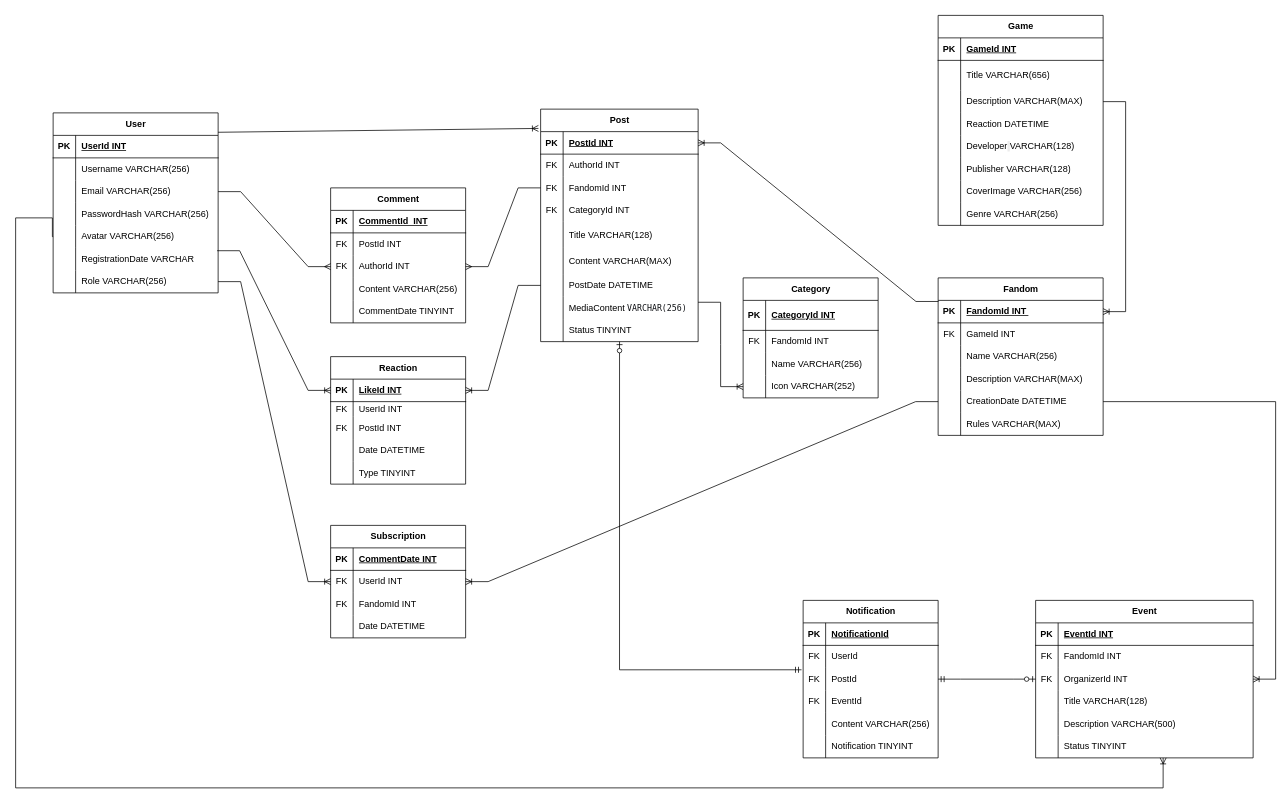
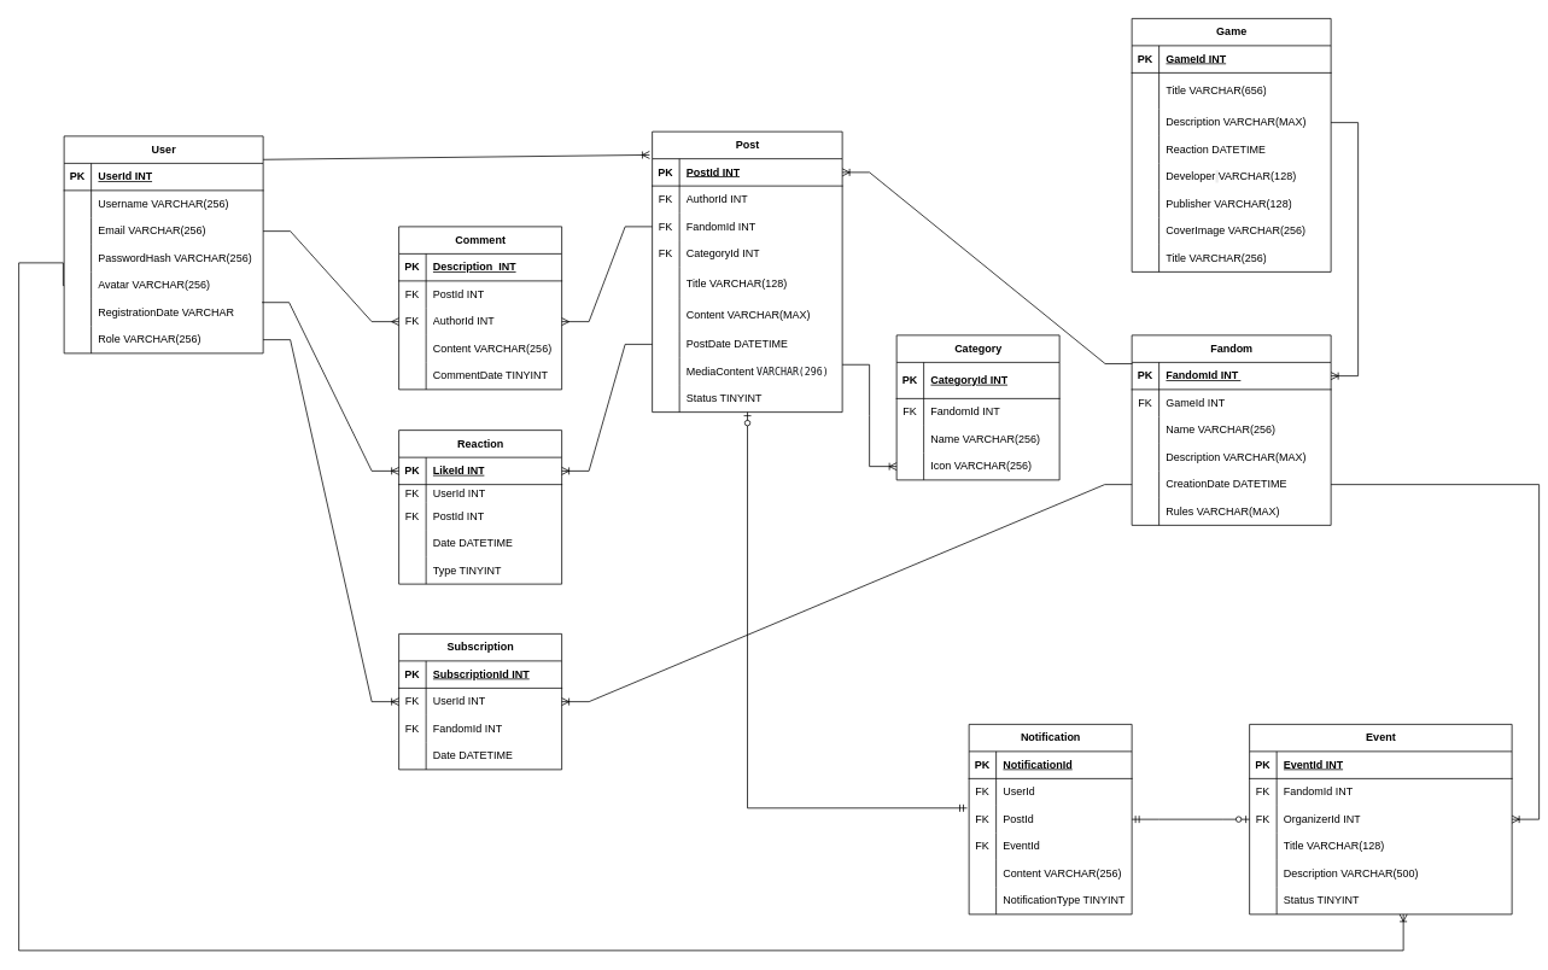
- <mxCell id="61" value="&lt;span style=&quot;text-align: center;&quot;&gt;Genre&amp;nbsp;&lt;/span&gt;&lt;span style=&quot;text-align: center;&quot;&gt;VARCHAR(256)&lt;/span&gt;" style="shape=partialRectangle;connectable=0;fillColor=none;top=0;left=0;bottom=0;right=0;align=left;spacingLeft=6;overflow=hidden;whiteSpace=wrap;html=1;" parent="59" vertex="1"><mxGeometry x="30" width="190" height="30" as="geometry"><mxRectangle width="190" height="30" as="alternateBounds" /></mxGeometry></mxCell>
+ <mxCell id="61" value="&lt;span style=&quot;text-align: center;&quot;&gt;Title&amp;nbsp;&lt;/span&gt;&lt;span style=&quot;text-align: center;&quot;&gt;VARCHAR(256)&lt;/span&gt;" style="shape=partialRectangle;connectable=0;fillColor=none;top=0;left=0;bottom=0;right=0;align=left;spacingLeft=6;overflow=hidden;whiteSpace=wrap;html=1;" parent="59" vertex="1"><mxGeometry x="30" width="190" height="30" as="geometry"><mxRectangle width="190" height="30" as="alternateBounds" /></mxGeometry></mxCell>
- <mxCell id="93" value="&lt;span style=&quot;text-align: center;&quot;&gt;CommentId&amp;nbsp; INT&lt;/span&gt;" style="shape=partialRectangle;connectable=0;fillColor=none;top=0;left=0;bottom=0;right=0;align=left;spacingLeft=6;fontStyle=5;overflow=hidden;whiteSpace=wrap;html=1;" parent="91" vertex="1"><mxGeometry x="30" width="150" height="30" as="geometry"><mxRectangle width="150" height="30" as="alternateBounds" /></mxGeometry></mxCell>
+ <mxCell id="93" value="&lt;span style=&quot;text-align: center;&quot;&gt;Description&amp;nbsp; INT&lt;/span&gt;" style="shape=partialRectangle;connectable=0;fillColor=none;top=0;left=0;bottom=0;right=0;align=left;spacingLeft=6;fontStyle=5;overflow=hidden;whiteSpace=wrap;html=1;" parent="91" vertex="1"><mxGeometry x="30" width="150" height="30" as="geometry"><mxRectangle width="150" height="30" as="alternateBounds" /></mxGeometry></mxCell>
- <mxCell id="86" value="&lt;span style=&quot;background-color: light-dark(#ffffff, var(--ge-dark-color, #121212));&quot;&gt;&lt;span style=&quot;color: rgb(0, 0, 0); font-family: Helvetica; font-size: 12px; font-style: normal; font-variant-ligatures: normal; font-variant-caps: normal; font-weight: 400; letter-spacing: normal; orphans: 2; text-align: center; text-indent: 0px; text-transform: none; widows: 2; word-spacing: 0px; -webkit-text-stroke-width: 0px; white-space: normal; text-decoration-thickness: initial; text-decoration-style: initial; text-decoration-color: initial; float: none; display: inline !important;&quot;&gt;MediaContent&lt;/span&gt;&lt;font style=&quot;font-size: 11px;&quot;&gt;&lt;span style=&quot;color: rgb(0, 0, 0); font-family: Helvetica; font-variant-ligatures: normal; font-variant-caps: normal; letter-spacing: normal; orphans: 2; text-align: center; text-indent: 0px; text-transform: none; widows: 2; word-spacing: 0px; -webkit-text-stroke-width: 0px; white-space: normal; text-decoration-thickness: initial; text-decoration-style: initial; text-decoration-color: initial; float: none; display: inline !important;&quot;&gt;&amp;nbsp;&lt;/span&gt;&lt;span style=&quot;color: rgb(15, 17, 21); font-family: Menlo, Monaco, &amp;quot;Cascadia Mono&amp;quot;, Consolas, &amp;quot;Ubuntu Mono&amp;quot;, &amp;quot;DejaVu Sans Mono&amp;quot;, &amp;quot;Liberation Mono&amp;quot;, &amp;quot;JetBrains Mono&amp;quot;, &amp;quot;Fira Code&amp;quot;, Cousine, &amp;quot;Roboto Mono&amp;quot;, &amp;quot;Courier New&amp;quot;, Courier, sans-serif, system-ui;&quot;&gt;VARCHAR(256)&lt;/span&gt;&lt;/font&gt;&lt;/span&gt;" style="shape=partialRectangle;connectable=0;fillColor=none;top=0;left=0;bottom=0;right=0;align=left;spacingLeft=6;overflow=hidden;whiteSpace=wrap;html=1;" parent="84" vertex="1"><mxGeometry x="30" width="180" height="30" as="geometry"><mxRectangle width="180" height="30" as="alternateBounds" /></mxGeometry></mxCell>
+ <mxCell id="86" value="&lt;span style=&quot;background-color: light-dark(#ffffff, var(--ge-dark-color, #121212));&quot;&gt;&lt;span style=&quot;color: rgb(0, 0, 0); font-family: Helvetica; font-size: 12px; font-style: normal; font-variant-ligatures: normal; font-variant-caps: normal; font-weight: 400; letter-spacing: normal; orphans: 2; text-align: center; text-indent: 0px; text-transform: none; widows: 2; word-spacing: 0px; -webkit-text-stroke-width: 0px; white-space: normal; text-decoration-thickness: initial; text-decoration-style: initial; text-decoration-color: initial; float: none; display: inline !important;&quot;&gt;MediaContent&lt;/span&gt;&lt;font style=&quot;font-size: 11px;&quot;&gt;&lt;span style=&quot;color: rgb(0, 0, 0); font-family: Helvetica; font-variant-ligatures: normal; font-variant-caps: normal; letter-spacing: normal; orphans: 2; text-align: center; text-indent: 0px; text-transform: none; widows: 2; word-spacing: 0px; -webkit-text-stroke-width: 0px; white-space: normal; text-decoration-thickness: initial; text-decoration-style: initial; text-decoration-color: initial; float: none; display: inline !important;&quot;&gt;&amp;nbsp;&lt;/span&gt;&lt;span style=&quot;color: rgb(15, 17, 21); font-family: Menlo, Monaco, &amp;quot;Cascadia Mono&amp;quot;, Consolas, &amp;quot;Ubuntu Mono&amp;quot;, &amp;quot;DejaVu Sans Mono&amp;quot;, &amp;quot;Liberation Mono&amp;quot;, &amp;quot;JetBrains Mono&amp;quot;, &amp;quot;Fira Code&amp;quot;, Cousine, &amp;quot;Roboto Mono&amp;quot;, &amp;quot;Courier New&amp;quot;, Courier, sans-serif, system-ui;&quot;&gt;VARCHAR(296)&lt;/span&gt;&lt;/font&gt;&lt;/span&gt;" style="shape=partialRectangle;connectable=0;fillColor=none;top=0;left=0;bottom=0;right=0;align=left;spacingLeft=6;overflow=hidden;whiteSpace=wrap;html=1;" parent="84" vertex="1"><mxGeometry x="30" width="180" height="30" as="geometry"><mxRectangle width="180" height="30" as="alternateBounds" /></mxGeometry></mxCell>
- <mxCell id="153" value="&lt;span style=&quot;text-align: center; float: none; color: rgb(0, 0, 0); background-color: light-dark(#ffffff, var(--ge-dark-color, #121212)); display: inline !important;&quot;&gt;Icon VARCHAR(252)&lt;/span&gt;" style="shape=partialRectangle;connectable=0;fillColor=none;top=0;left=0;bottom=0;right=0;align=left;spacingLeft=6;overflow=hidden;whiteSpace=wrap;html=1;" parent="151" vertex="1"><mxGeometry x="30" width="150" height="30" as="geometry"><mxRectangle width="150" height="30" as="alternateBounds" /></mxGeometry></mxCell>
+ <mxCell id="153" value="&lt;span style=&quot;text-align: center; float: none; color: rgb(0, 0, 0); background-color: light-dark(#ffffff, var(--ge-dark-color, #121212)); display: inline !important;&quot;&gt;Icon VARCHAR(256)&lt;/span&gt;" style="shape=partialRectangle;connectable=0;fillColor=none;top=0;left=0;bottom=0;right=0;align=left;spacingLeft=6;overflow=hidden;whiteSpace=wrap;html=1;" parent="151" vertex="1"><mxGeometry x="30" width="150" height="30" as="geometry"><mxRectangle width="150" height="30" as="alternateBounds" /></mxGeometry></mxCell>
- <mxCell id="27" value="&lt;span style=&quot;text-align: center;&quot;&gt;CommentDate INT&lt;/span&gt;" style="shape=partialRectangle;connectable=0;fillColor=none;top=0;left=0;bottom=0;right=0;align=left;spacingLeft=6;fontStyle=5;overflow=hidden;whiteSpace=wrap;html=1;" parent="25" vertex="1"><mxGeometry x="30" width="150" height="30" as="geometry"><mxRectangle width="150" height="30" as="alternateBounds" /></mxGeometry></mxCell>
+ <mxCell id="27" value="&lt;span style=&quot;text-align: center;&quot;&gt;SubscriptionId INT&lt;/span&gt;" style="shape=partialRectangle;connectable=0;fillColor=none;top=0;left=0;bottom=0;right=0;align=left;spacingLeft=6;fontStyle=5;overflow=hidden;whiteSpace=wrap;html=1;" parent="25" vertex="1"><mxGeometry x="30" width="150" height="30" as="geometry"><mxRectangle width="150" height="30" as="alternateBounds" /></mxGeometry></mxCell>
- <mxCell id="204" value="Notification TINYINT" style="shape=partialRectangle;connectable=0;fillColor=none;top=0;left=0;bottom=0;right=0;align=left;spacingLeft=6;overflow=hidden;whiteSpace=wrap;html=1;" parent="202" vertex="1"><mxGeometry x="30" width="150" height="30" as="geometry"><mxRectangle width="150" height="30" as="alternateBounds" /></mxGeometry></mxCell>
+ <mxCell id="204" value="NotificationType TINYINT" style="shape=partialRectangle;connectable=0;fillColor=none;top=0;left=0;bottom=0;right=0;align=left;spacingLeft=6;overflow=hidden;whiteSpace=wrap;html=1;" parent="202" vertex="1"><mxGeometry x="30" width="150" height="30" as="geometry"><mxRectangle width="150" height="30" as="alternateBounds" /></mxGeometry></mxCell>
